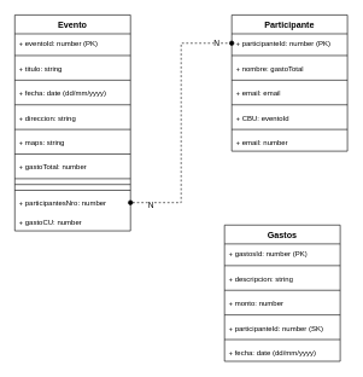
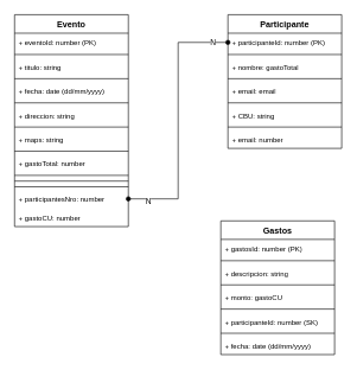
- <mxCell id="26" value="&lt;font style=&quot;font-size: 10px;&quot;&gt;+ CBU: eventoId&lt;/font&gt;" style="text;strokeColor=none;fillColor=none;align=left;verticalAlign=top;spacingLeft=4;spacingRight=4;overflow=hidden;rotatable=0;points=[[0,0.5],[1,0.5]];portConstraint=eastwest;whiteSpace=wrap;html=1;" vertex="1" parent="19"><mxGeometry y="128" width="160" height="26" as="geometry" /></mxCell>
+ <mxCell id="26" value="&lt;font style=&quot;font-size: 10px;&quot;&gt;+ CBU: string&lt;/font&gt;" style="text;strokeColor=none;fillColor=none;align=left;verticalAlign=top;spacingLeft=4;spacingRight=4;overflow=hidden;rotatable=0;points=[[0,0.5],[1,0.5]];portConstraint=eastwest;whiteSpace=wrap;html=1;" vertex="1" parent="19"><mxGeometry y="128" width="160" height="26" as="geometry" /></mxCell>
- <mxCell id="39" style="edgeStyle=orthogonalEdgeStyle;rounded=0;orthogonalLoop=1;jettySize=auto;html=1;exitX=1;exitY=0.5;exitDx=0;exitDy=0;entryX=0;entryY=0.5;entryDx=0;entryDy=0;startArrow=oval;startFill=1;endArrow=oval;endFill=1;dashed=1;" edge="1" parent="1" source="17" target="20"><mxGeometry relative="1" as="geometry" /></mxCell>
+ <mxCell id="39" style="edgeStyle=orthogonalEdgeStyle;rounded=0;orthogonalLoop=1;jettySize=auto;html=1;exitX=1;exitY=0.5;exitDx=0;exitDy=0;entryX=0;entryY=0.5;entryDx=0;entryDy=0;startArrow=oval;startFill=1;endArrow=oval;endFill=1;" edge="1" parent="1" source="17" target="20"><mxGeometry relative="1" as="geometry" /></mxCell>
- <mxCell id="34" value="&lt;font style=&quot;font-size: 10px;&quot;&gt;+ monto: number&lt;/font&gt;" style="text;strokeColor=none;fillColor=none;align=left;verticalAlign=top;spacingLeft=4;spacingRight=4;overflow=hidden;rotatable=0;points=[[0,0.5],[1,0.5]];portConstraint=eastwest;whiteSpace=wrap;html=1;" vertex="1" parent="29"><mxGeometry y="94" width="160" height="26" as="geometry" /></mxCell>
+ <mxCell id="34" value="&lt;font style=&quot;font-size: 10px;&quot;&gt;+ monto: gastoCU&lt;/font&gt;" style="text;strokeColor=none;fillColor=none;align=left;verticalAlign=top;spacingLeft=4;spacingRight=4;overflow=hidden;rotatable=0;points=[[0,0.5],[1,0.5]];portConstraint=eastwest;whiteSpace=wrap;html=1;" vertex="1" parent="29"><mxGeometry y="94" width="160" height="26" as="geometry" /></mxCell>
